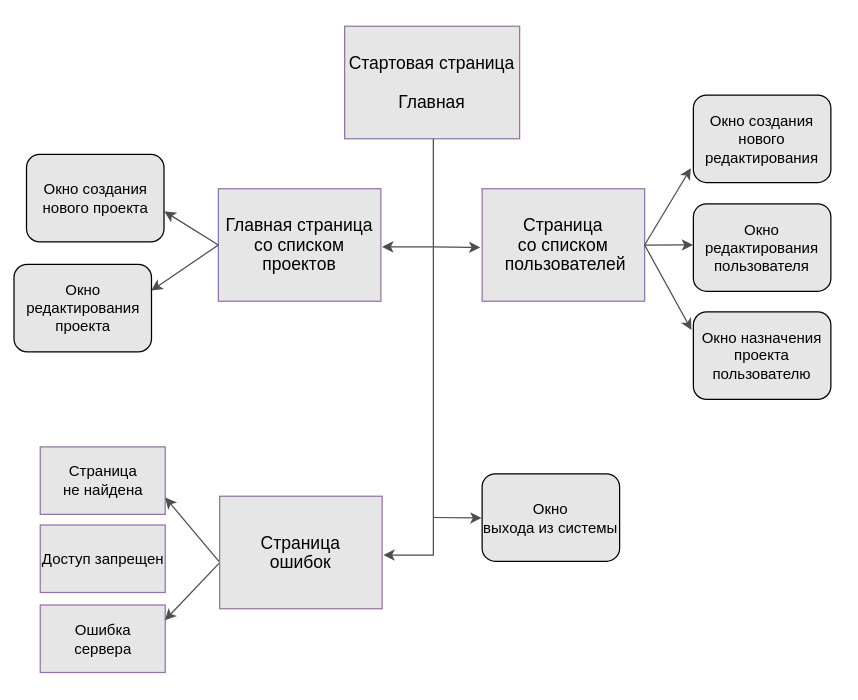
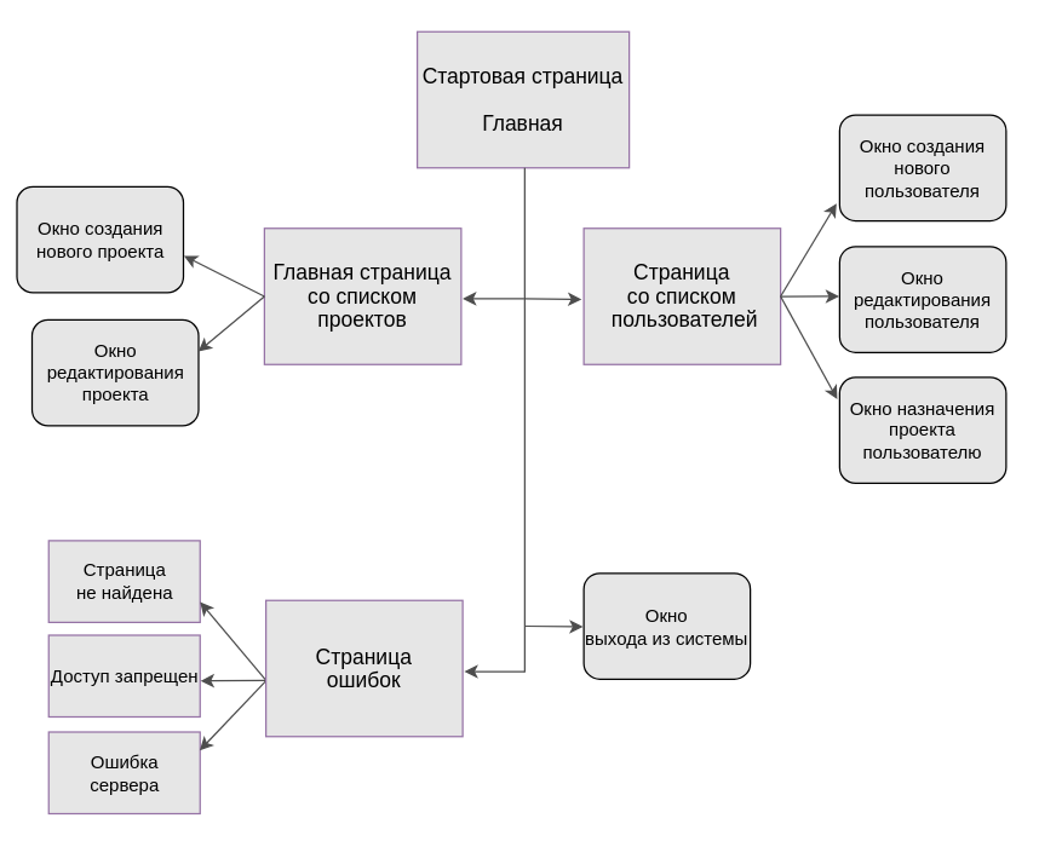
- <mxCell id="18" value="Окно создания нового редактирования" style="rounded=1;whiteSpace=wrap;html=1;fillColor=#E6E6E6;" vertex="1" parent="1"><mxGeometry x="554" y="75.5" width="110" height="70" as="geometry" /></mxCell>
+ <mxCell id="18" value="Окно создания нового пользователя" style="rounded=1;whiteSpace=wrap;html=1;fillColor=#E6E6E6;" vertex="1" parent="1"><mxGeometry x="554" y="75.5" width="110" height="70" as="geometry" /></mxCell>
- <mxCell id="19" value="Окно создания нового проекта" style="rounded=1;whiteSpace=wrap;html=1;fillColor=#E6E6E6;" vertex="1" parent="1"><mxGeometry x="20.5" y="123" width="110" height="70" as="geometry" /></mxCell>
+ <mxCell id="19" value="Окно создания нового проекта" style="rounded=1;whiteSpace=wrap;html=1;fillColor=#E6E6E6;" vertex="1" parent="1"><mxGeometry x="10.5" y="123" width="110" height="70" as="geometry" /></mxCell>
- <mxCell id="9" value="Окно редактирования проекта" style="rounded=1;whiteSpace=wrap;html=1;fillColor=#E6E6E6;" vertex="1" parent="1"><mxGeometry x="10.5" y="211" width="110" height="70" as="geometry" /></mxCell>
+ <mxCell id="9" value="Окно редактирования проекта" style="rounded=1;whiteSpace=wrap;html=1;fillColor=#E6E6E6;" vertex="1" parent="1"><mxGeometry x="20.5" y="211" width="110" height="70" as="geometry" /></mxCell>
+ <mxCell id="15" value="" style="endArrow=classic;html=1;strokeColor=#4D4D4D;exitX=-0.003;exitY=0.587;exitDx=0;exitDy=0;exitPerimeter=0;entryX=1.003;entryY=0.559;entryDx=0;entryDy=0;entryPerimeter=0;" edge="1" parent="1" source="22" target="6"><mxGeometry width="50" height="50" relative="1" as="geometry"><mxPoint x="-54.5" y="445" as="sourcePoint" /><mxPoint x="135" y="445.5" as="targetPoint" /></mxGeometry></mxCell>
